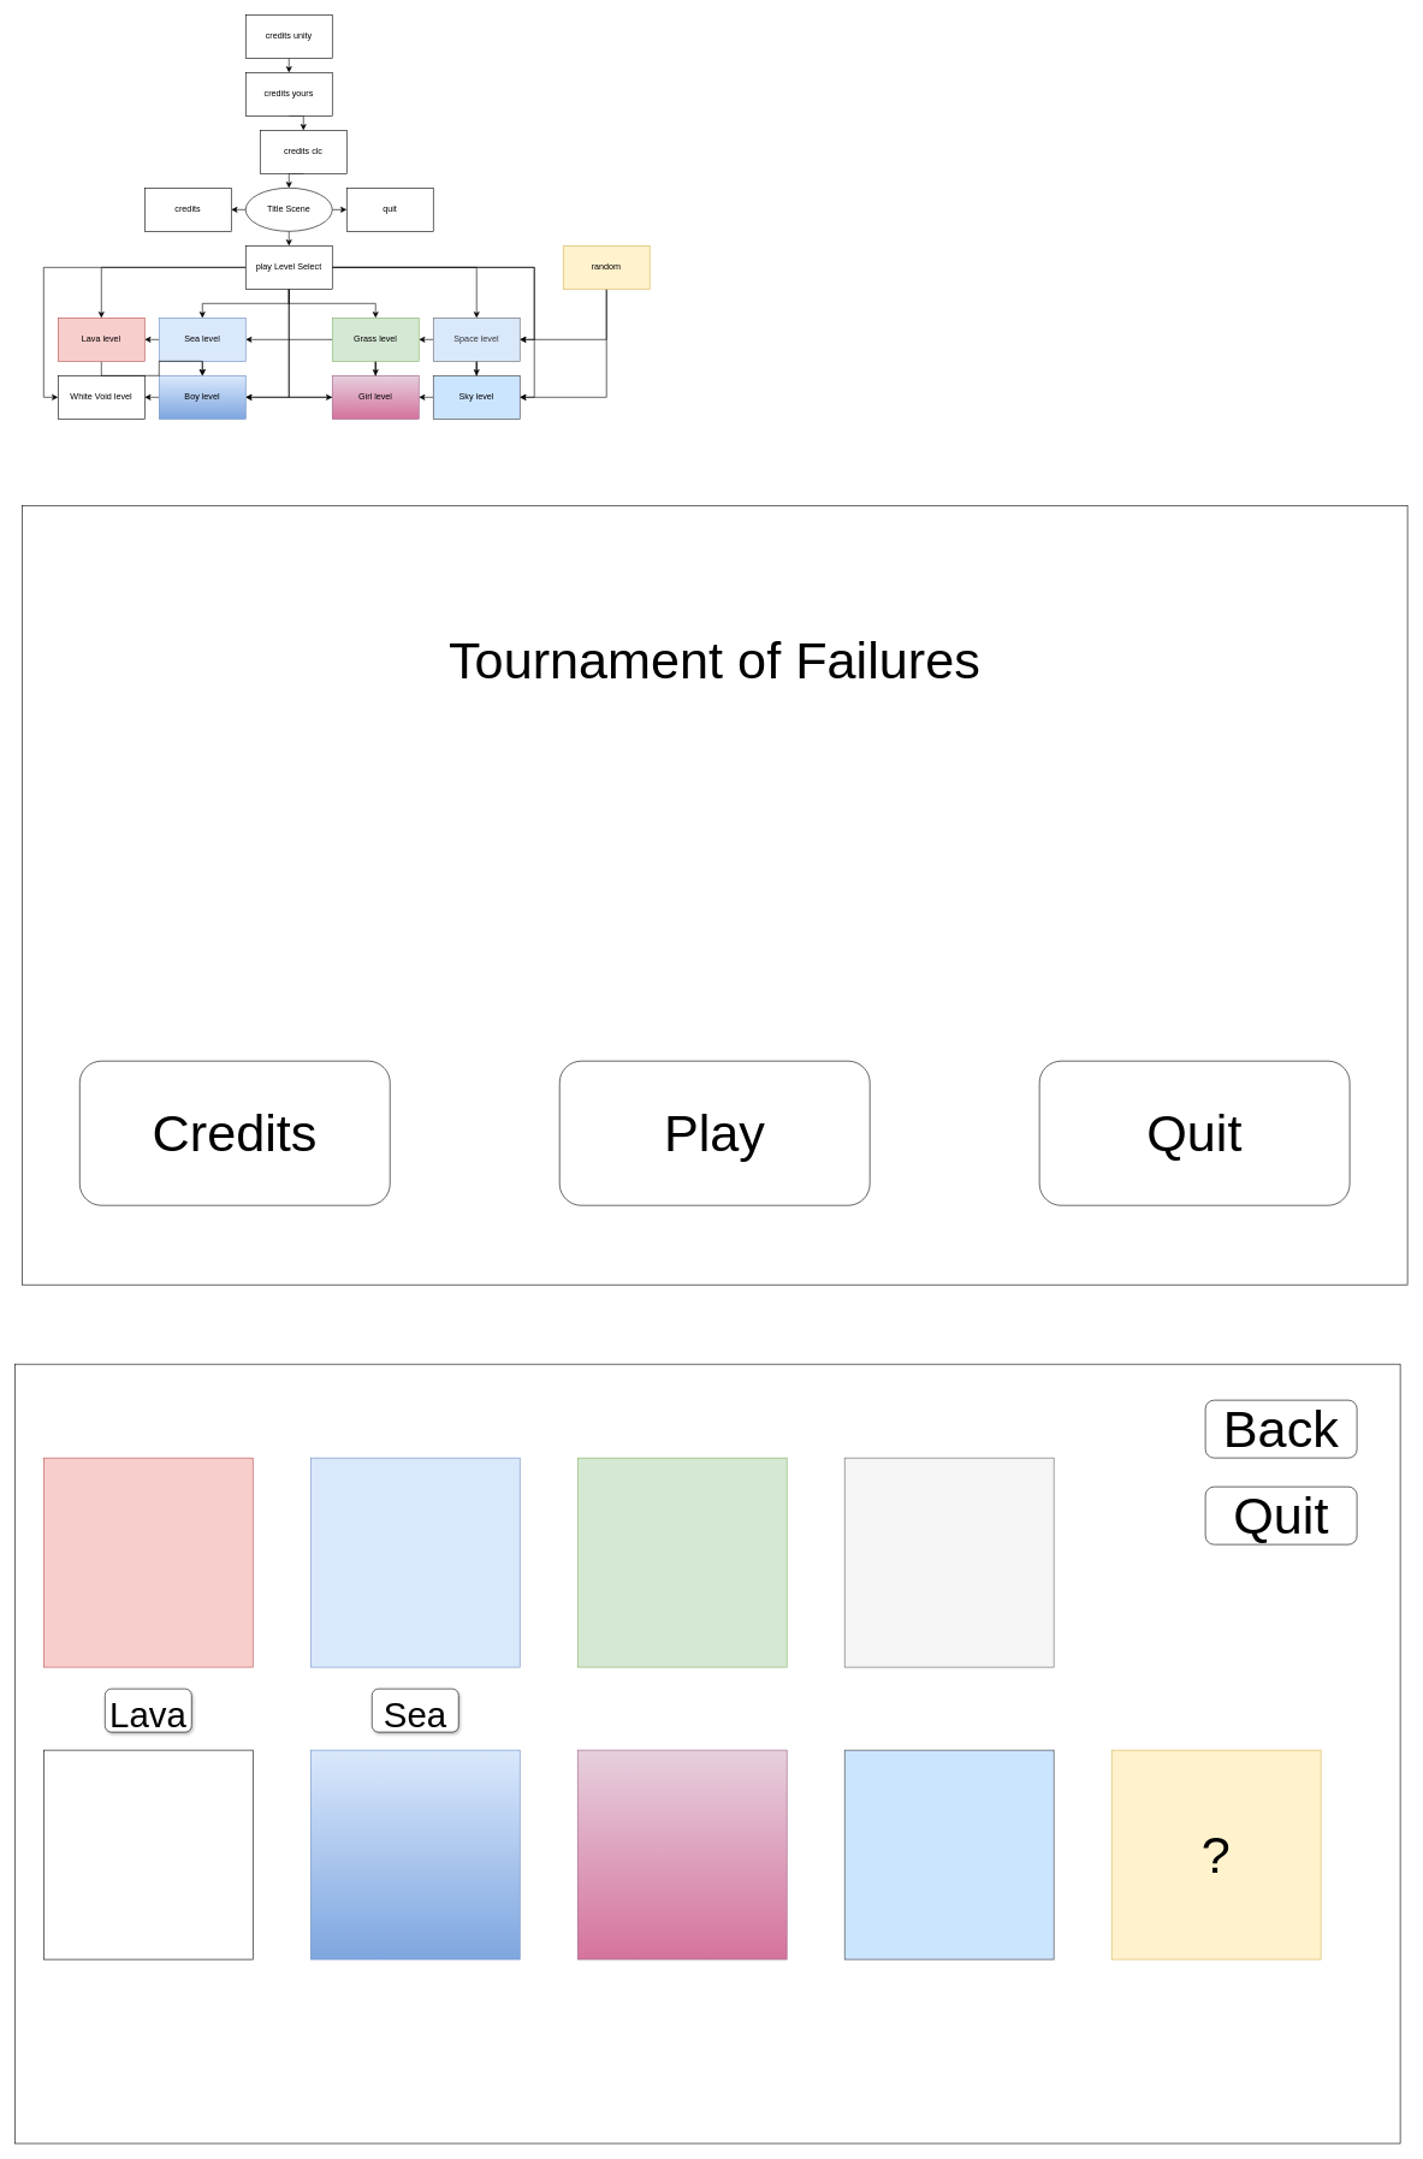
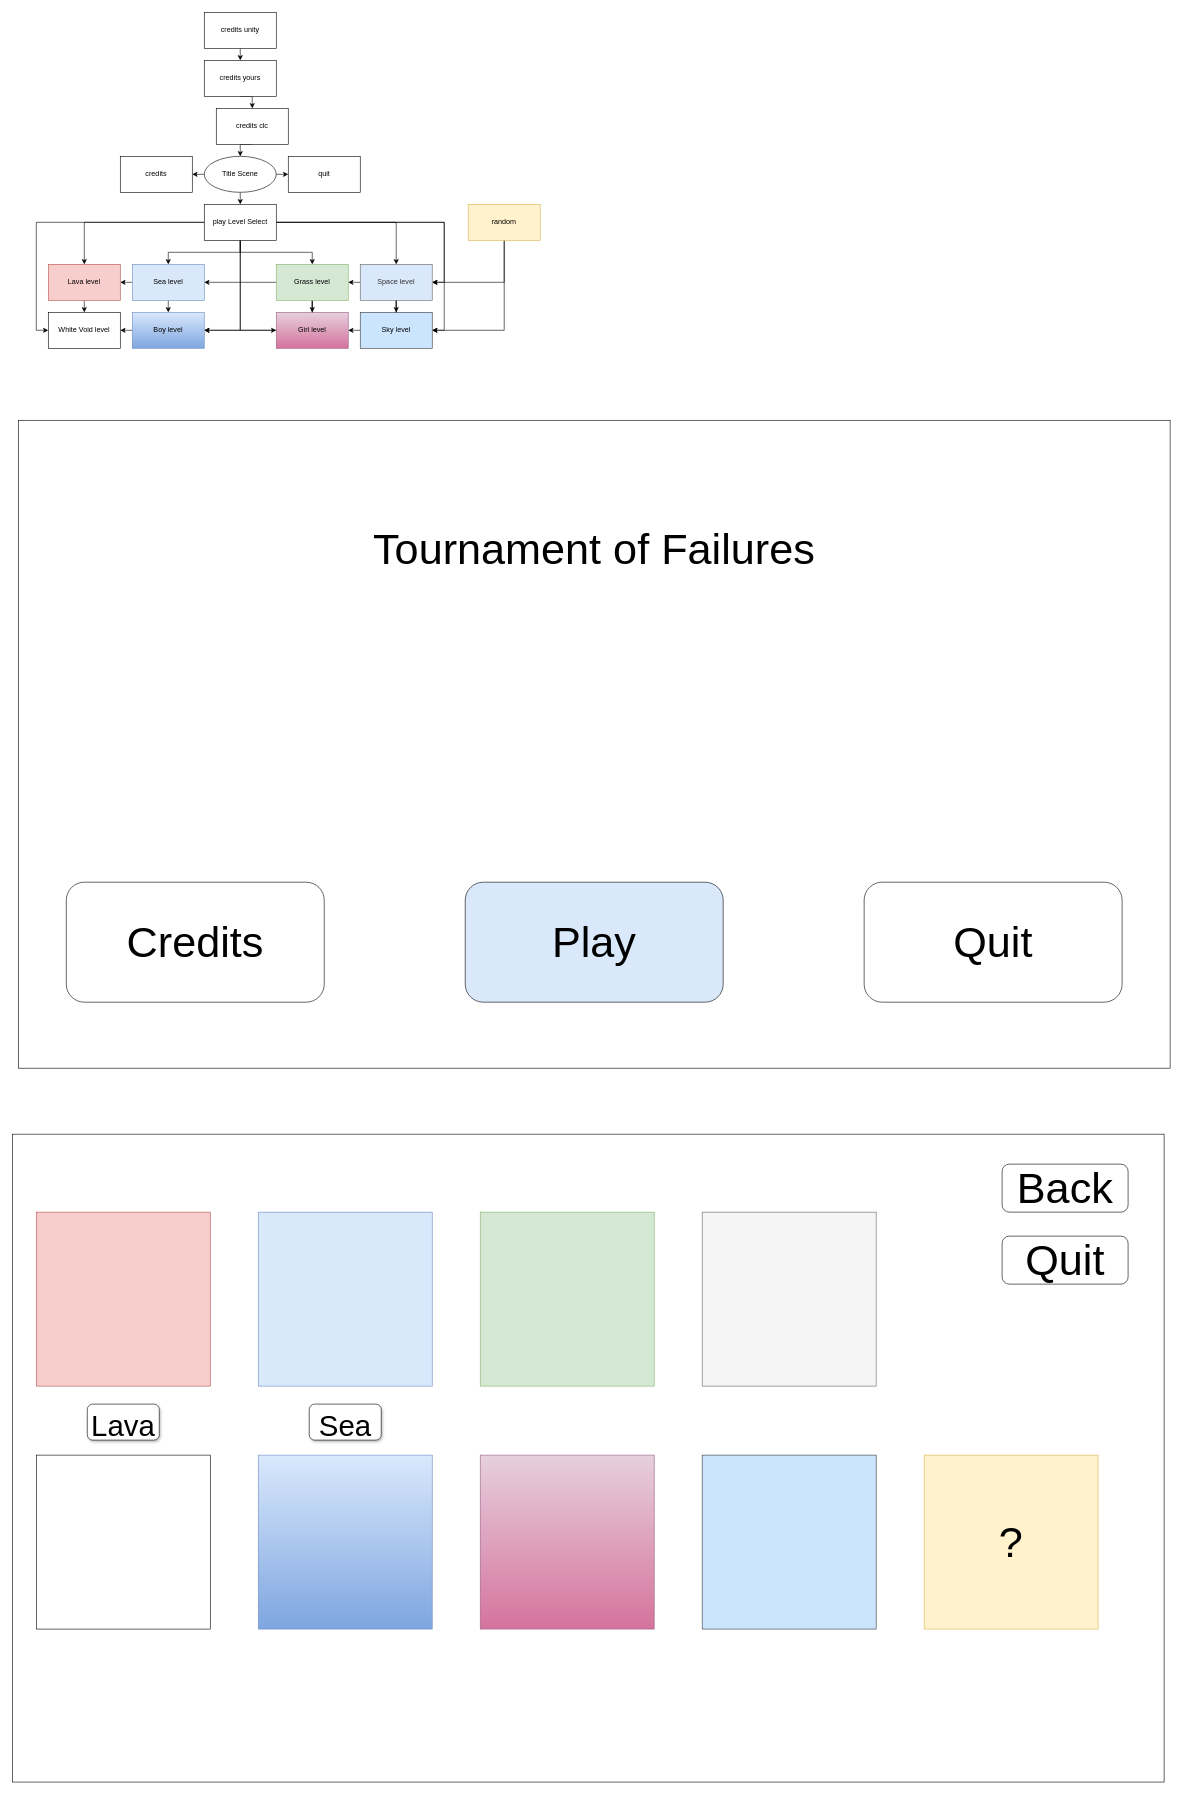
- <mxCell id="24" style="edgeStyle=orthogonalEdgeStyle;rounded=0;orthogonalLoop=1;jettySize=auto;html=1;exitX=0.5;exitY=1;exitDx=0;exitDy=0;" edge="1" parent="1" source="25" target="17"><mxGeometry relative="1" as="geometry" /></mxCell>
+ <mxCell id="24" style="edgeStyle=orthogonalEdgeStyle;rounded=0;orthogonalLoop=1;jettySize=auto;html=1;exitX=0.5;exitY=1;exitDx=0;exitDy=0;entryX=0.5;entryY=0;entryDx=0;entryDy=0;" edge="1" parent="1" source="25" target="13"><mxGeometry relative="1" as="geometry" /></mxCell>
- <mxCell id="48" value="Play" style="rounded=1;whiteSpace=wrap;html=1;fontSize=72;" vertex="1" parent="1"><mxGeometry x="775" y="1470" width="430" height="200" as="geometry" /></mxCell>
+ <mxCell id="48" value="Play" style="rounded=1;whiteSpace=wrap;html=1;fontSize=72;fillColor=#dae8fc;" vertex="1" parent="1"><mxGeometry x="775" y="1470" width="430" height="200" as="geometry" /></mxCell>
